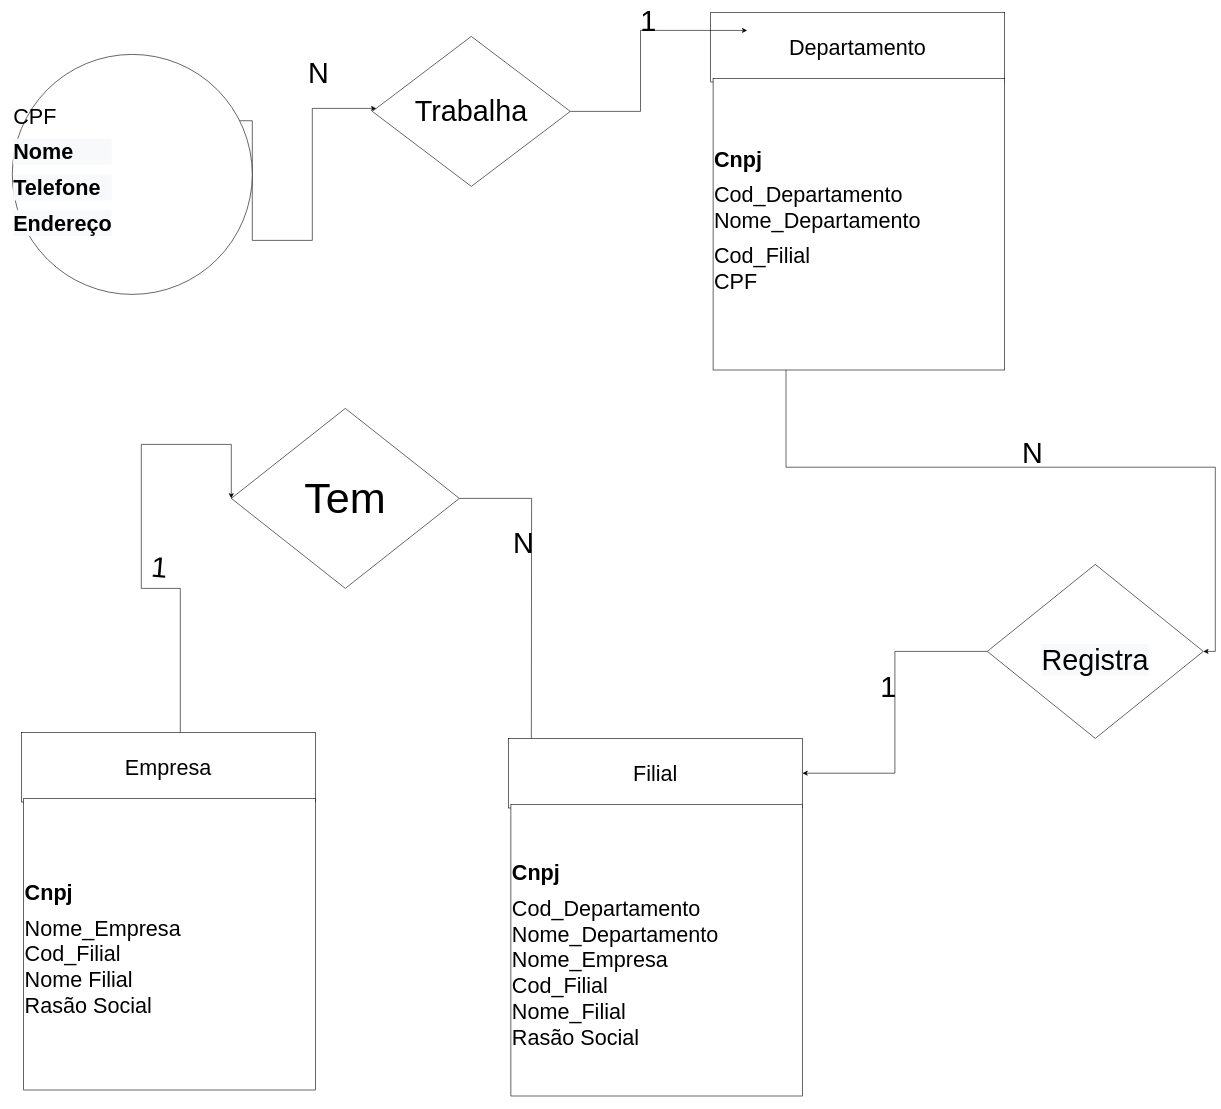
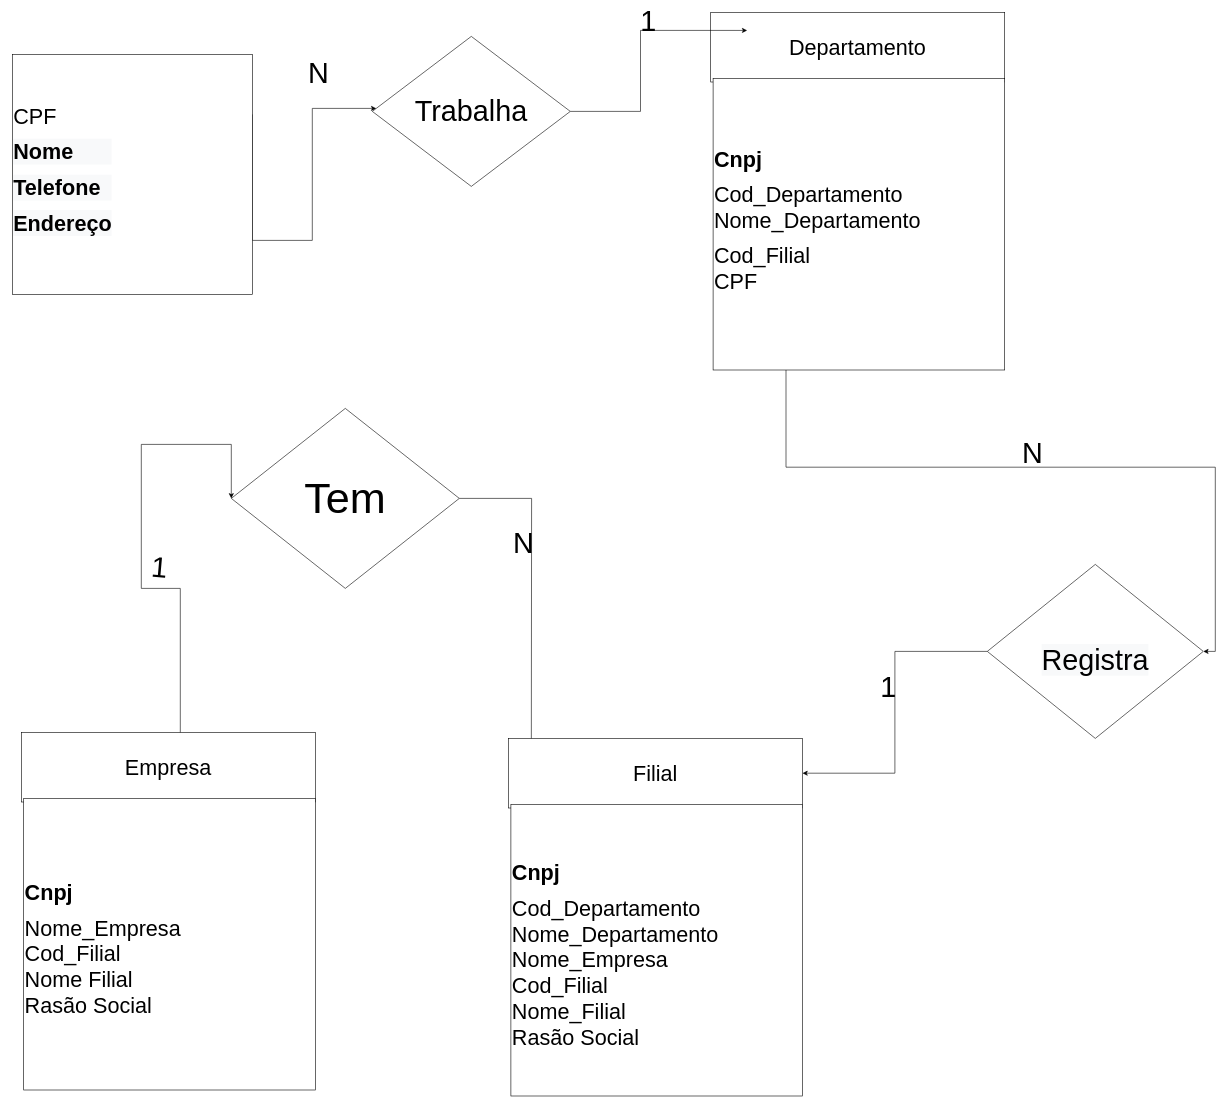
- <mxCell id="3" value="&lt;span style=&quot;font-size: 36px ; font-family: &amp;#34;helvetica&amp;#34;&quot;&gt;CPF&lt;/span&gt;&lt;br&gt;&lt;h1 style=&quot;color: rgb(0 , 0 , 0) ; font-family: &amp;#34;helvetica&amp;#34; ; font-style: normal ; letter-spacing: normal ; text-indent: 0px ; text-transform: none ; word-spacing: 0px ; background-color: rgb(248 , 249 , 250)&quot;&gt;&lt;font style=&quot;font-size: 36px&quot;&gt;Nome&lt;/font&gt;&lt;/h1&gt;&lt;h1 style=&quot;color: rgb(0 , 0 , 0) ; font-family: &amp;#34;helvetica&amp;#34; ; font-style: normal ; letter-spacing: normal ; text-indent: 0px ; text-transform: none ; word-spacing: 0px ; background-color: rgb(248 , 249 , 250)&quot;&gt;&lt;font style=&quot;font-size: 36px&quot;&gt;Telefone&lt;/font&gt;&lt;/h1&gt;&lt;h1 style=&quot;color: rgb(0 , 0 , 0) ; font-family: &amp;#34;helvetica&amp;#34; ; font-style: normal ; letter-spacing: normal ; text-indent: 0px ; text-transform: none ; word-spacing: 0px ; background-color: rgb(248 , 249 , 250)&quot;&gt;&lt;font style=&quot;font-size: 36px&quot;&gt;Endereço&lt;/font&gt;&lt;/h1&gt;" style="ellipse;whiteSpace=wrap;html=1;aspect=fixed;align=left;" parent="1" vertex="1"><mxGeometry x="20" y="90" width="400" height="400" as="geometry" /></mxCell>
+ <mxCell id="3" value="&lt;span style=&quot;font-size: 36px ; font-family: &amp;#34;helvetica&amp;#34;&quot;&gt;CPF&lt;/span&gt;&lt;br&gt;&lt;h1 style=&quot;color: rgb(0 , 0 , 0) ; font-family: &amp;#34;helvetica&amp;#34; ; font-style: normal ; letter-spacing: normal ; text-indent: 0px ; text-transform: none ; word-spacing: 0px ; background-color: rgb(248 , 249 , 250)&quot;&gt;&lt;font style=&quot;font-size: 36px&quot;&gt;Nome&lt;/font&gt;&lt;/h1&gt;&lt;h1 style=&quot;color: rgb(0 , 0 , 0) ; font-family: &amp;#34;helvetica&amp;#34; ; font-style: normal ; letter-spacing: normal ; text-indent: 0px ; text-transform: none ; word-spacing: 0px ; background-color: rgb(248 , 249 , 250)&quot;&gt;&lt;font style=&quot;font-size: 36px&quot;&gt;Telefone&lt;/font&gt;&lt;/h1&gt;&lt;h1 style=&quot;color: rgb(0 , 0 , 0) ; font-family: &amp;#34;helvetica&amp;#34; ; font-style: normal ; letter-spacing: normal ; text-indent: 0px ; text-transform: none ; word-spacing: 0px ; background-color: rgb(248 , 249 , 250)&quot;&gt;&lt;font style=&quot;font-size: 36px&quot;&gt;Endereço&lt;/font&gt;&lt;/h1&gt;" style="whiteSpace=wrap;html=1;aspect=fixed;align=left;" parent="1" vertex="1"><mxGeometry x="20" y="90" width="400" height="400" as="geometry" /></mxCell>
